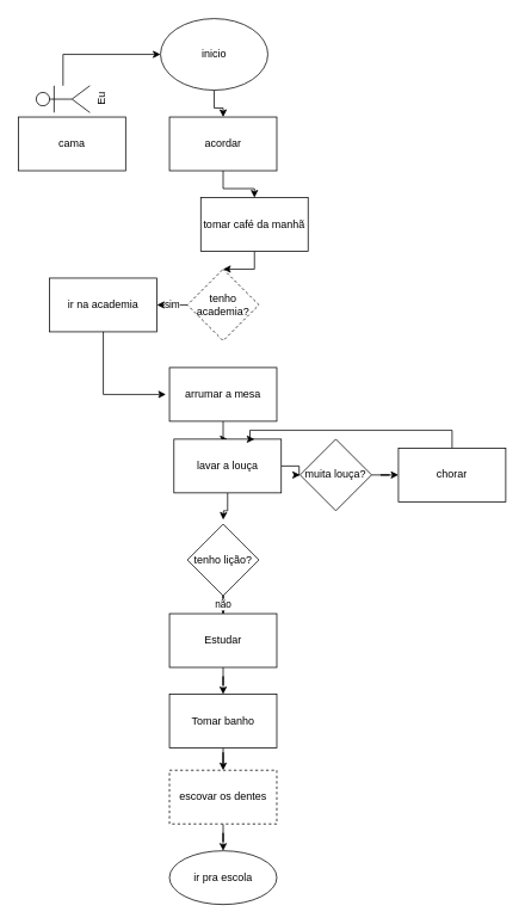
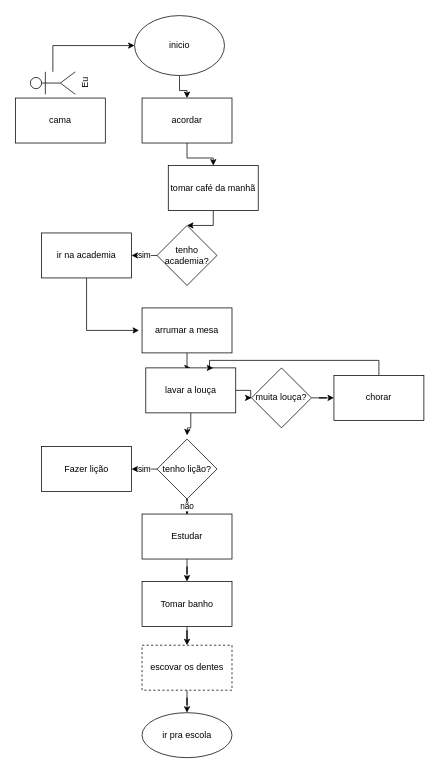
- <mxCell id="9" value="tenho academia?" style="rhombus;whiteSpace=wrap;html=1;dashed=1;" vertex="1" parent="1"><mxGeometry x="209" y="300" width="80" height="80" as="geometry" /></mxCell>
+ <mxCell id="9" value="tenho academia?" style="rhombus;whiteSpace=wrap;html=1;" vertex="1" parent="1"><mxGeometry x="209" y="300" width="80" height="80" as="geometry" /></mxCell>
+ <mxCell id="20" value="Fazer lição" style="rounded=0;whiteSpace=wrap;html=1;" vertex="1" parent="1"><mxGeometry x="55" y="595" width="120" height="60" as="geometry" /></mxCell>
+ <mxCell id="17" value="sim" style="edgeStyle=orthogonalEdgeStyle;rounded=0;orthogonalLoop=1;jettySize=auto;html=1;entryX=1;entryY=0.5;entryDx=0;entryDy=0;" edge="1" parent="1" source="19" target="20"><mxGeometry relative="1" as="geometry" /></mxCell>
